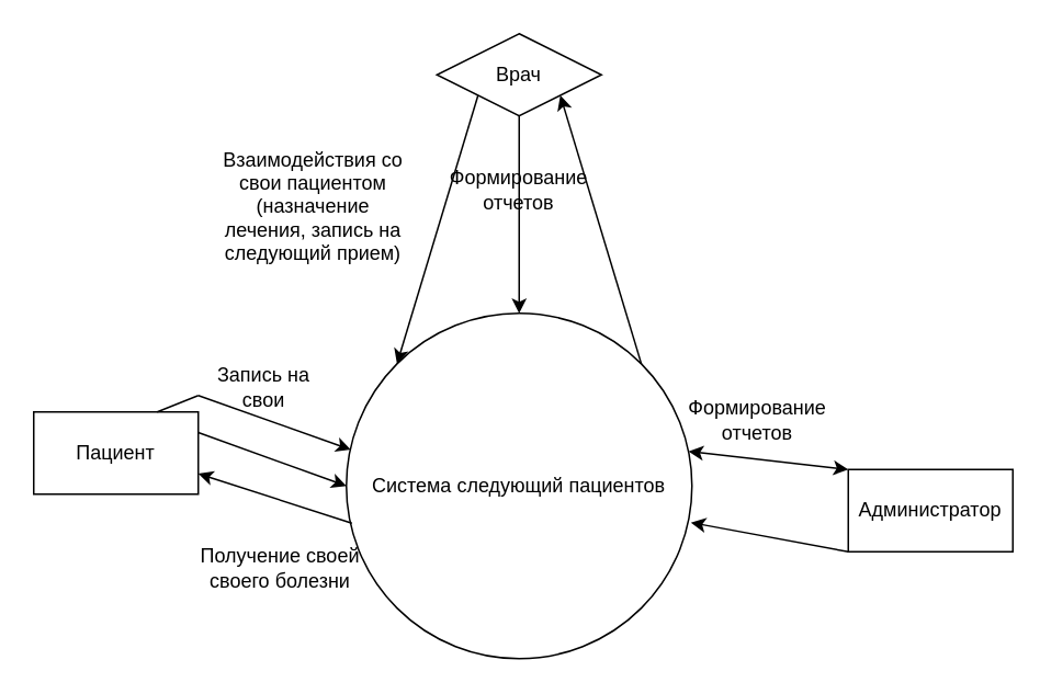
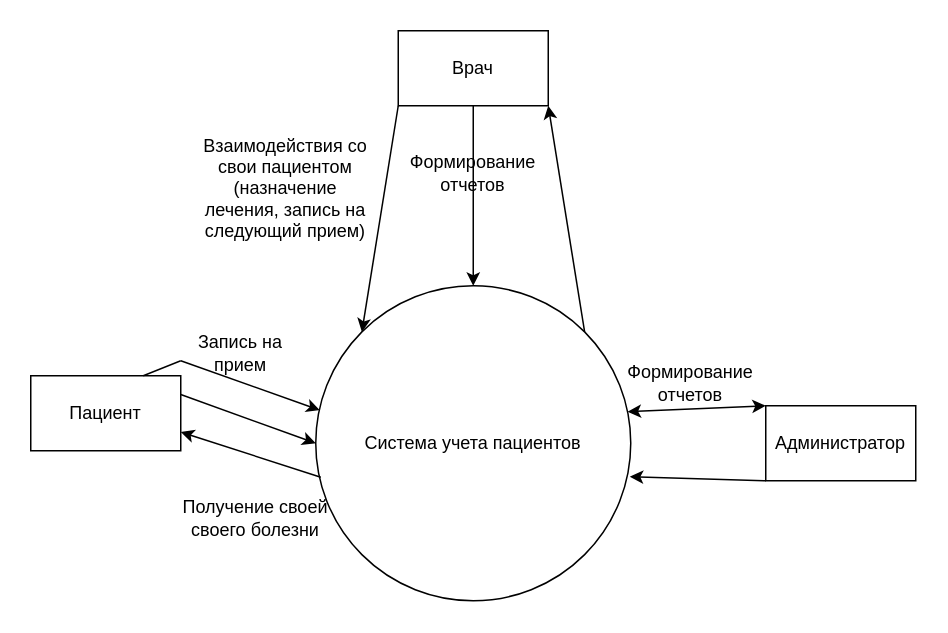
- <mxCell id="4" value="Врач" style="rhombus;html=1;dashed=0;whiteSpace=wrap;" vertex="1" parent="1"><mxGeometry x="265" y="20" width="100" height="50" as="geometry" /></mxCell>
+ <mxCell id="4" value="Врач" style="html=1;dashed=0;whiteSpace=wrap;" vertex="1" parent="1"><mxGeometry x="265" y="20" width="100" height="50" as="geometry" /></mxCell>
- <mxCell id="12" value="Запись на свои" style="text;html=1;align=center;verticalAlign=middle;whiteSpace=wrap;rounded=0;" vertex="1" parent="1"><mxGeometry x="130" y="220" width="60" height="30" as="geometry" /></mxCell>
+ <mxCell id="12" value="Запись на прием" style="text;html=1;align=center;verticalAlign=middle;whiteSpace=wrap;rounded=0;" vertex="1" parent="1"><mxGeometry x="130" y="220" width="60" height="30" as="geometry" /></mxCell>
- <mxCell id="2" value="Система следующий пациентов" style="shape=ellipse;html=1;dashed=0;whiteSpace=wrap;aspect=fixed;perimeter=ellipsePerimeter;" vertex="1" parent="1"><mxGeometry x="210" y="190" width="210" height="210" as="geometry" /></mxCell>
+ <mxCell id="2" value="Система учета пациентов" style="shape=ellipse;html=1;dashed=0;whiteSpace=wrap;aspect=fixed;perimeter=ellipsePerimeter;" vertex="1" parent="1"><mxGeometry x="210" y="190" width="210" height="210" as="geometry" /></mxCell>
- <mxCell id="5" value="Администратор" style="html=1;dashed=0;whiteSpace=wrap;" vertex="1" parent="1"><mxGeometry x="515" y="285" width="100" height="50" as="geometry" /></mxCell>
+ <mxCell id="5" value="Администратор" style="html=1;dashed=0;whiteSpace=wrap;" vertex="1" parent="1"><mxGeometry x="510" y="270" width="100" height="50" as="geometry" /></mxCell>
